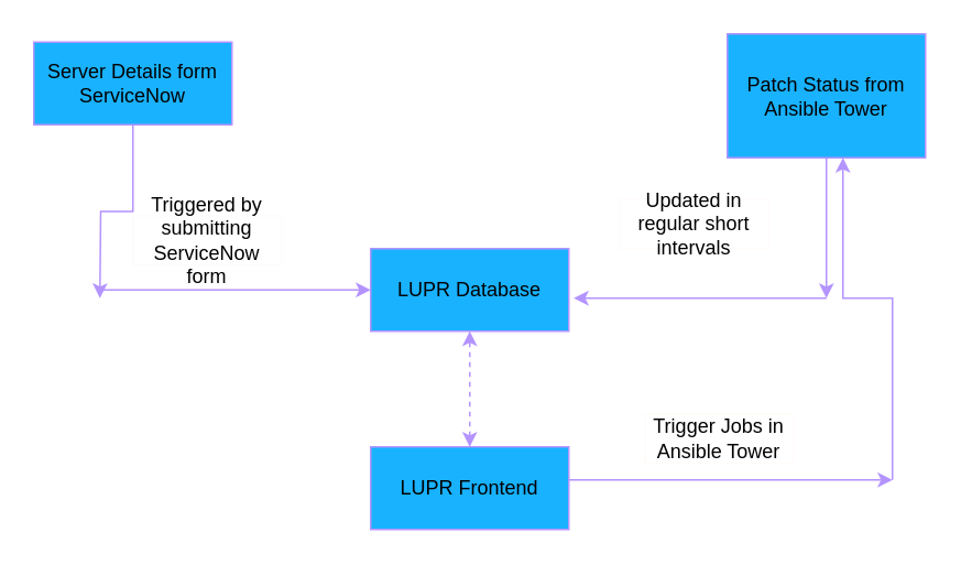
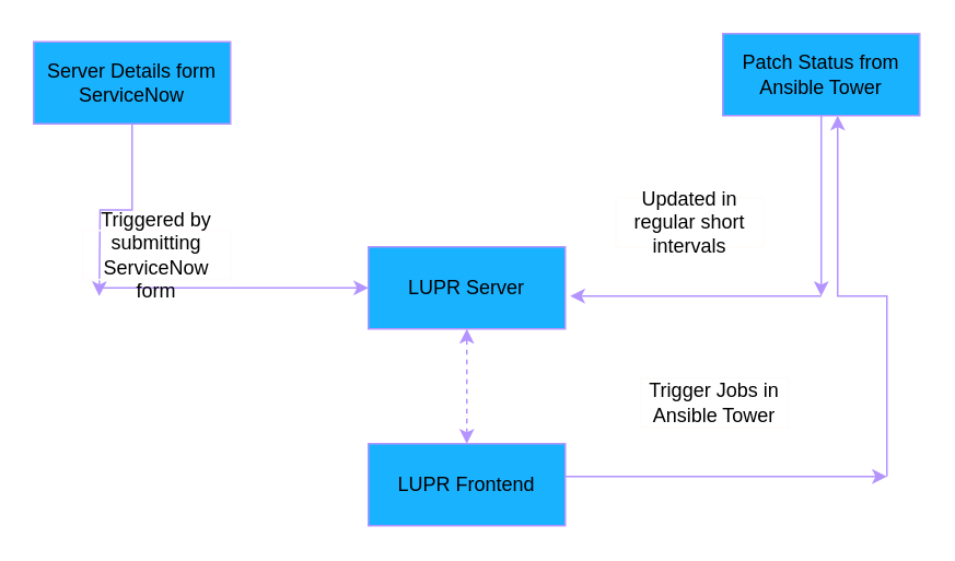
- <mxCell id="7" value="Patch Status from Ansible Tower" style="rounded=0;whiteSpace=wrap;html=1;strokeColor=#B494FF;fillColor=#19B2FF;" parent="1" vertex="1"><mxGeometry x="440" y="20" width="120" height="75" as="geometry" /></mxCell>
+ <mxCell id="7" value="Patch Status from Ansible Tower" style="rounded=0;whiteSpace=wrap;html=1;strokeColor=#B494FF;fillColor=#19B2FF;" parent="1" vertex="1"><mxGeometry x="440" y="20" width="120" height="50" as="geometry" /></mxCell>
- <mxCell id="12" value="Triggered by submitting ServiceNow form" style="text;html=1;strokeColor=#FFFCFA;fillColor=none;align=center;verticalAlign=middle;whiteSpace=wrap;rounded=0;" parent="1" vertex="1"><mxGeometry x="80" y="130" width="90" height="30" as="geometry" /></mxCell>
+ <mxCell id="12" value="Triggered by submitting ServiceNow form" style="text;html=1;strokeColor=#FFFCFA;fillColor=none;align=center;verticalAlign=middle;whiteSpace=wrap;rounded=0;" parent="1" vertex="1"><mxGeometry x="50" y="140" width="90" height="30" as="geometry" /></mxCell>
- <mxCell id="4" value="LUPR Database" style="rounded=0;whiteSpace=wrap;html=1;strokeColor=#B494FF;fillColor=#19B2FF;" parent="1" vertex="1"><mxGeometry x="224" y="150" width="120" height="50" as="geometry" /></mxCell>
+ <mxCell id="4" value="LUPR Server" style="rounded=0;whiteSpace=wrap;html=1;strokeColor=#B494FF;fillColor=#19B2FF;" parent="1" vertex="1"><mxGeometry x="224" y="150" width="120" height="50" as="geometry" /></mxCell>
- <mxCell id="15" value="Trigger Jobs in&lt;br&gt;Ansible Tower" style="text;html=1;strokeColor=#FFFCFA;fillColor=none;align=center;verticalAlign=middle;whiteSpace=wrap;rounded=0;" vertex="1" parent="1"><mxGeometry x="390" y="250" width="90" height="30" as="geometry" /></mxCell>
+ <mxCell id="15" value="Trigger Jobs in&lt;br&gt;Ansible Tower" style="text;html=1;strokeColor=#FFFCFA;fillColor=none;align=center;verticalAlign=middle;whiteSpace=wrap;rounded=0;" vertex="1" parent="1"><mxGeometry x="390" y="230" width="90" height="30" as="geometry" /></mxCell>
